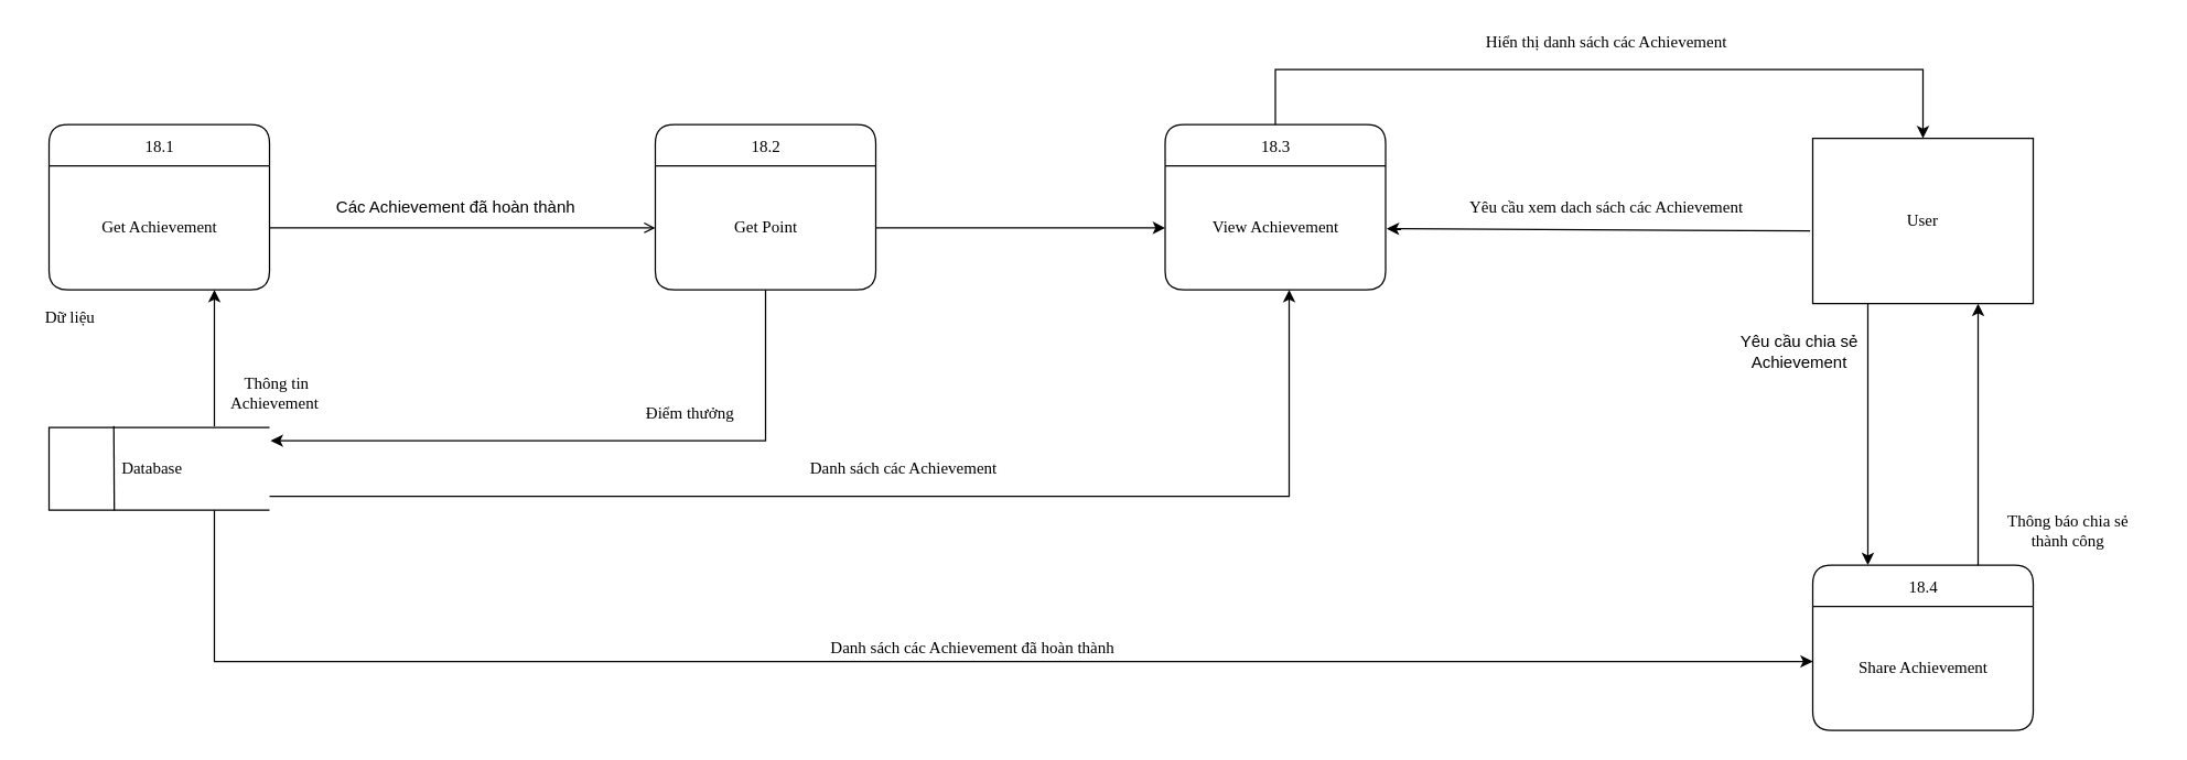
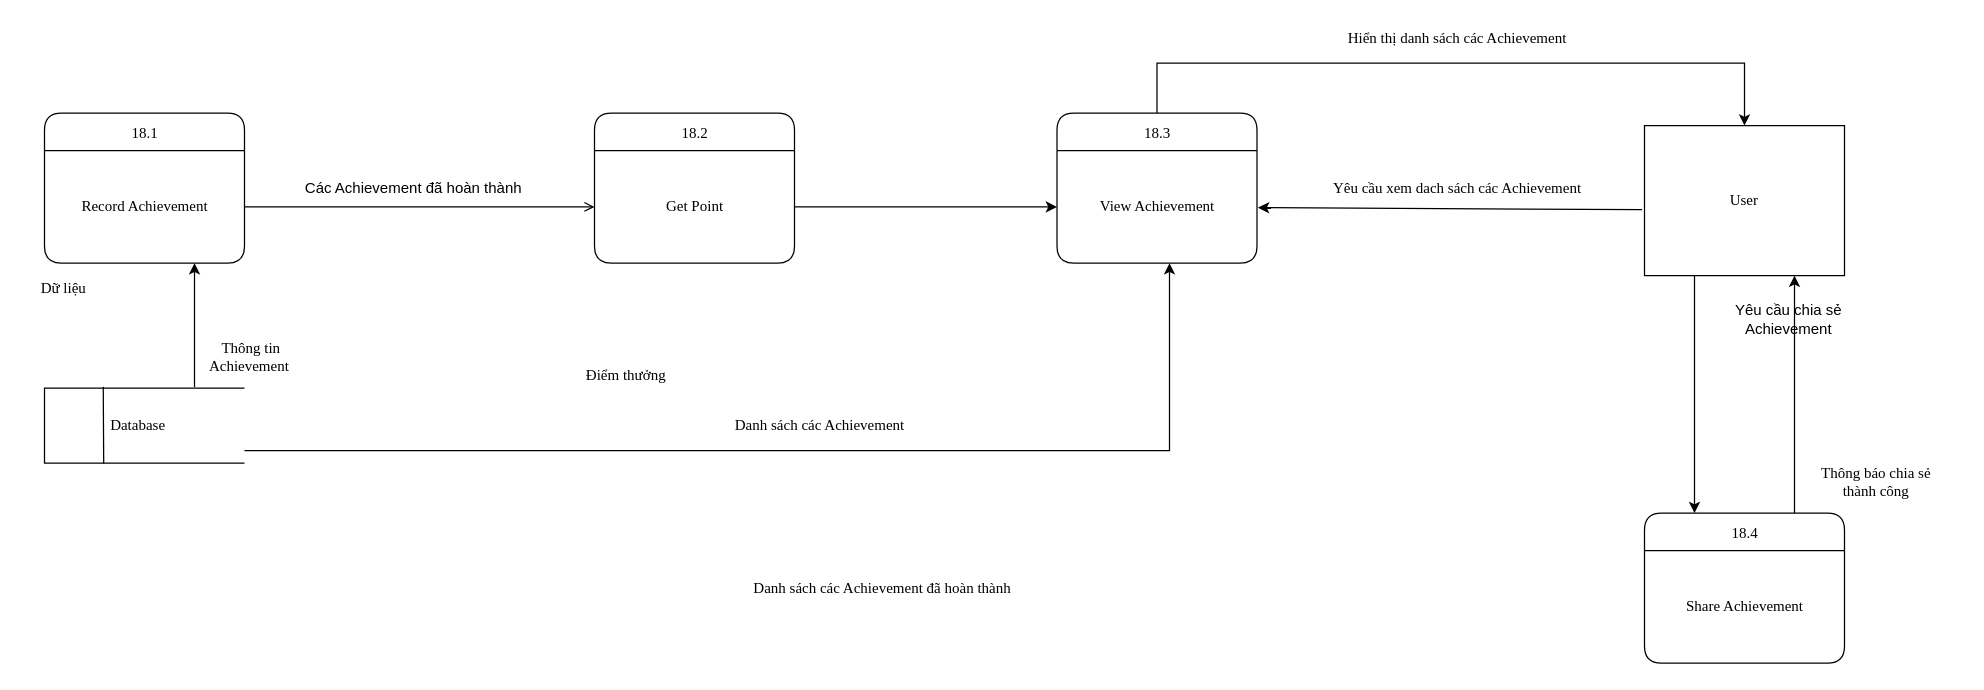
- <mxCell id="12" value="&lt;font face=&quot;Verdana&quot;&gt;Get Achievement&lt;/font&gt;" style="text;html=1;align=center;verticalAlign=middle;resizable=0;points=[];autosize=1;" parent="11" vertex="1"><mxGeometry y="30" width="160" height="90" as="geometry" /></mxCell>
+ <mxCell id="12" value="&lt;font face=&quot;Verdana&quot;&gt;Record Achievement&lt;/font&gt;" style="text;html=1;align=center;verticalAlign=middle;resizable=0;points=[];autosize=1;" parent="11" vertex="1"><mxGeometry y="30" width="160" height="90" as="geometry" /></mxCell>
- <mxCell id="27" value="Yêu cầu chia sẻ&lt;br&gt;Achievement" style="text;html=1;align=center;verticalAlign=middle;resizable=0;points=[];autosize=1;" parent="1" vertex="1"><mxGeometry x="1255" y="240" width="100" height="30" as="geometry" /></mxCell>
+ <mxCell id="27" value="Yêu cầu chia sẻ&lt;br&gt;Achievement" style="text;html=1;align=center;verticalAlign=middle;resizable=0;points=[];autosize=1;" parent="1" vertex="1"><mxGeometry x="1380" y="240" width="100" height="30" as="geometry" /></mxCell>
- <mxCell id="23" style="edgeStyle=orthogonalEdgeStyle;rounded=0;orthogonalLoop=1;jettySize=auto;html=1;entryX=1.005;entryY=0.16;entryDx=0;entryDy=0;entryPerimeter=0;" parent="1" source="19" target="9" edge="1"><mxGeometry relative="1" as="geometry"><Array as="points"><mxPoint x="555" y="320" /></Array></mxGeometry></mxCell>
- <mxCell id="29" style="edgeStyle=orthogonalEdgeStyle;rounded=0;orthogonalLoop=1;jettySize=auto;html=1;entryX=0;entryY=0.444;entryDx=0;entryDy=0;entryPerimeter=0;" parent="1" source="9" target="26" edge="1"><mxGeometry relative="1" as="geometry"><Array as="points"><mxPoint x="155" y="480" /></Array></mxGeometry></mxCell>
